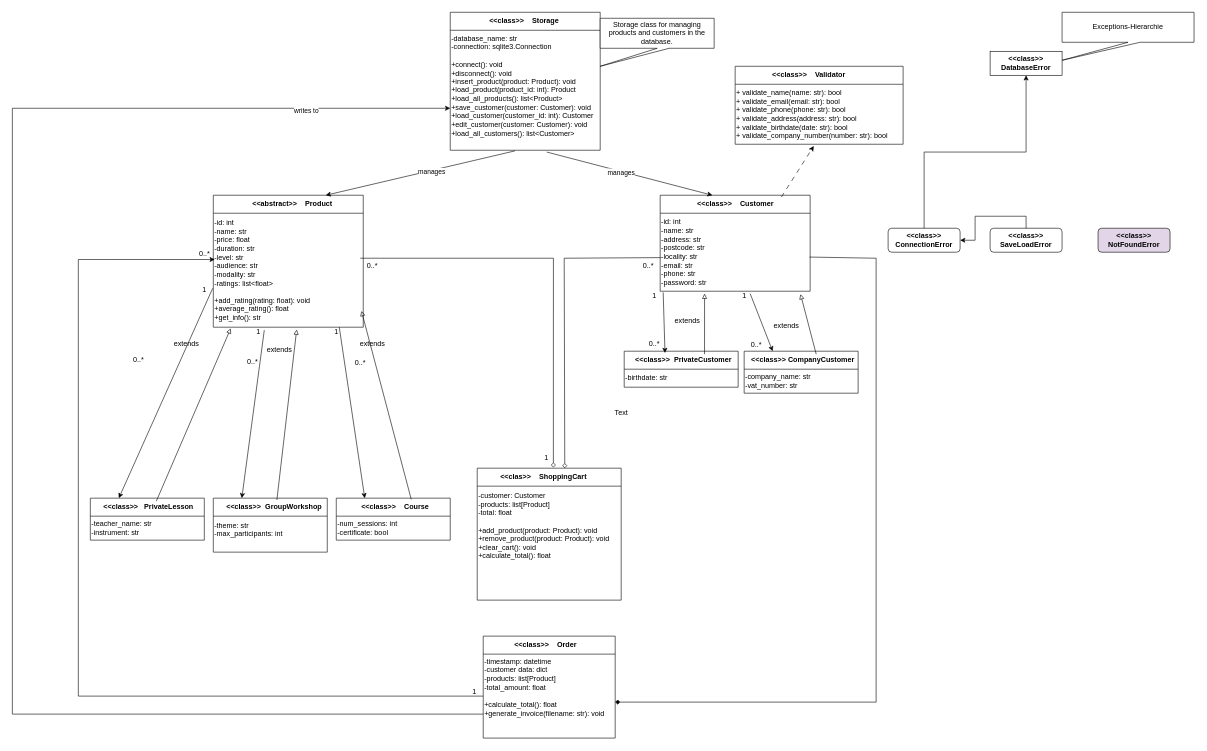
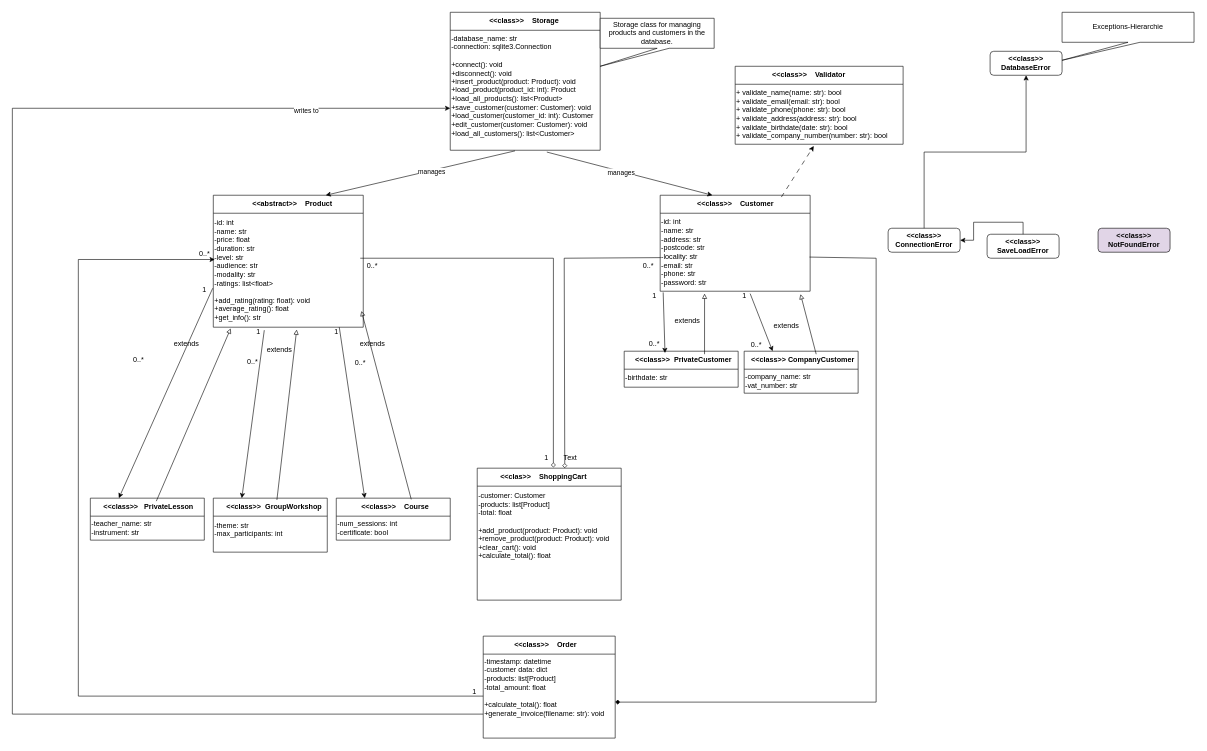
- <mxCell id="4" value="&lt;b&gt;&amp;lt;&amp;lt;class&amp;gt;&amp;gt; DatabaseError&lt;/b&gt;" style="whiteSpace=wrap;html=1;rounded=0;" parent="1" vertex="1"><mxGeometry x="1650" y="85" width="120" height="40" as="geometry" /></mxCell>
+ <mxCell id="4" value="&lt;b&gt;&amp;lt;&amp;lt;class&amp;gt;&amp;gt; DatabaseError&lt;/b&gt;" style="rounded=1;whiteSpace=wrap;html=1;" parent="1" vertex="1"><mxGeometry x="1650" y="85" width="120" height="40" as="geometry" /></mxCell>
- <mxCell id="6" value="&lt;b&gt;&amp;lt;&amp;lt;class&amp;gt;&amp;gt;&lt;/b&gt;&lt;div&gt;&lt;b&gt;SaveLoadError&lt;/b&gt;&lt;/div&gt;" style="rounded=1;whiteSpace=wrap;html=1;" parent="1" vertex="1"><mxGeometry x="1650" y="380" width="120" height="40" as="geometry" /></mxCell>
+ <mxCell id="6" value="&lt;b&gt;&amp;lt;&amp;lt;class&amp;gt;&amp;gt;&lt;/b&gt;&lt;div&gt;&lt;b&gt;SaveLoadError&lt;/b&gt;&lt;/div&gt;" style="rounded=1;whiteSpace=wrap;html=1;" parent="1" vertex="1"><mxGeometry x="1645" y="390" width="120" height="40" as="geometry" /></mxCell>
- <mxCell id="73" value="Text" style="text;html=1;align=center;verticalAlign=middle;resizable=0;points=[];autosize=1;strokeColor=none;fillColor=none;" parent="1" vertex="1"><mxGeometry x="1010" y="673" width="50" height="30" as="geometry" /></mxCell>
+ <mxCell id="73" value="Text" style="text;html=1;align=center;verticalAlign=middle;resizable=0;points=[];autosize=1;strokeColor=none;fillColor=none;" parent="1" vertex="1"><mxGeometry x="925" y="748" width="50" height="30" as="geometry" /></mxCell>
